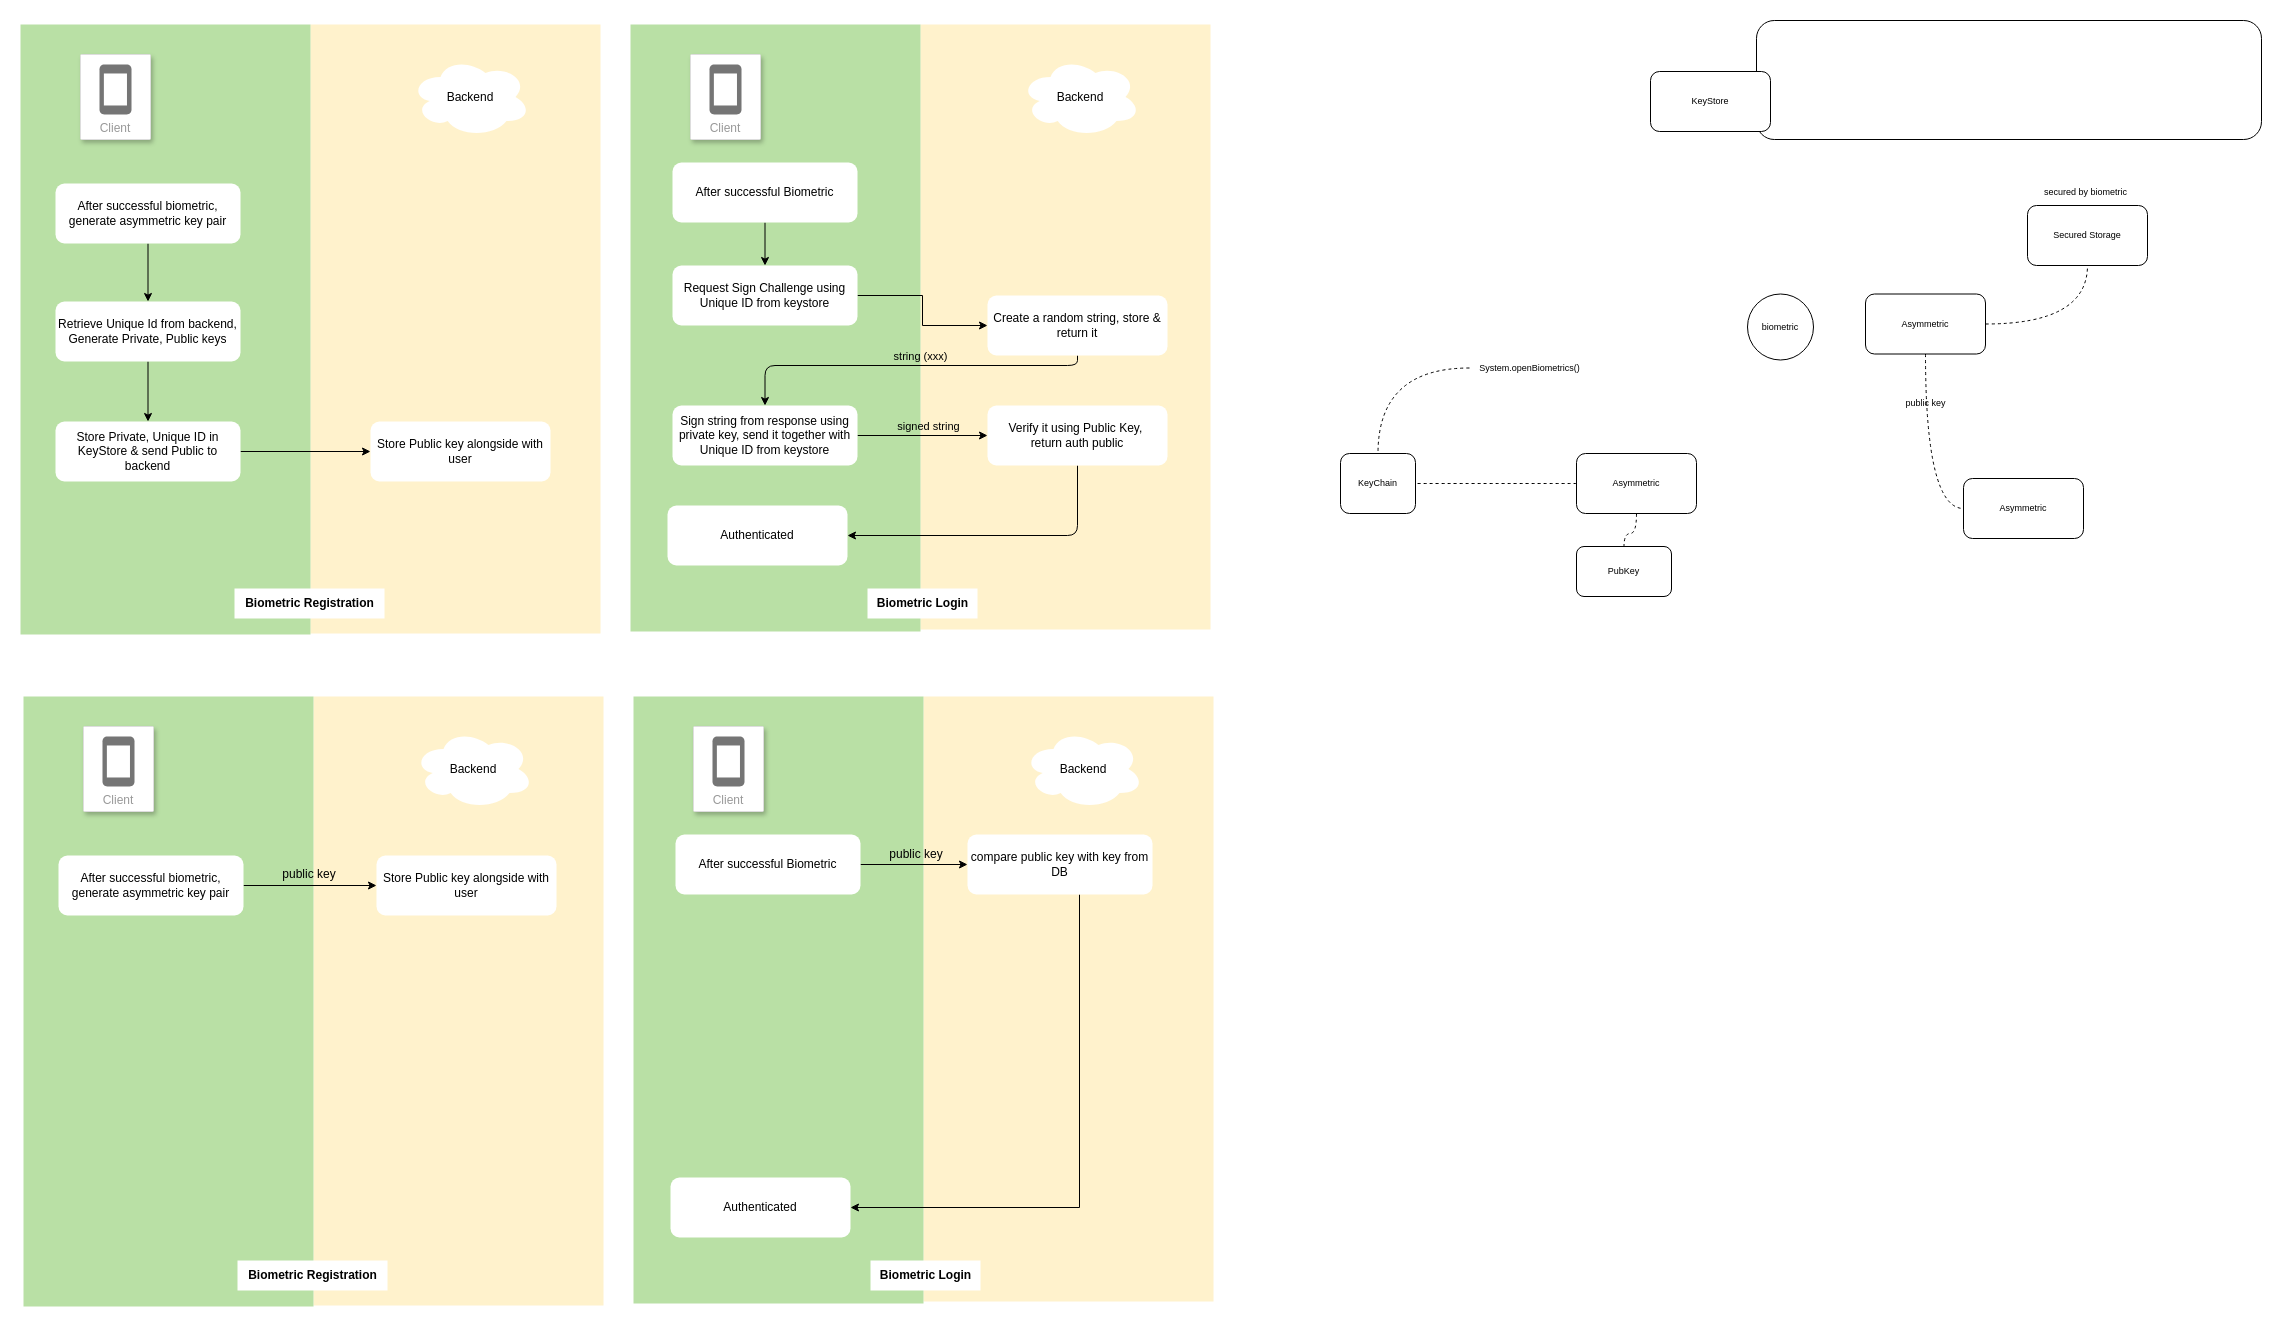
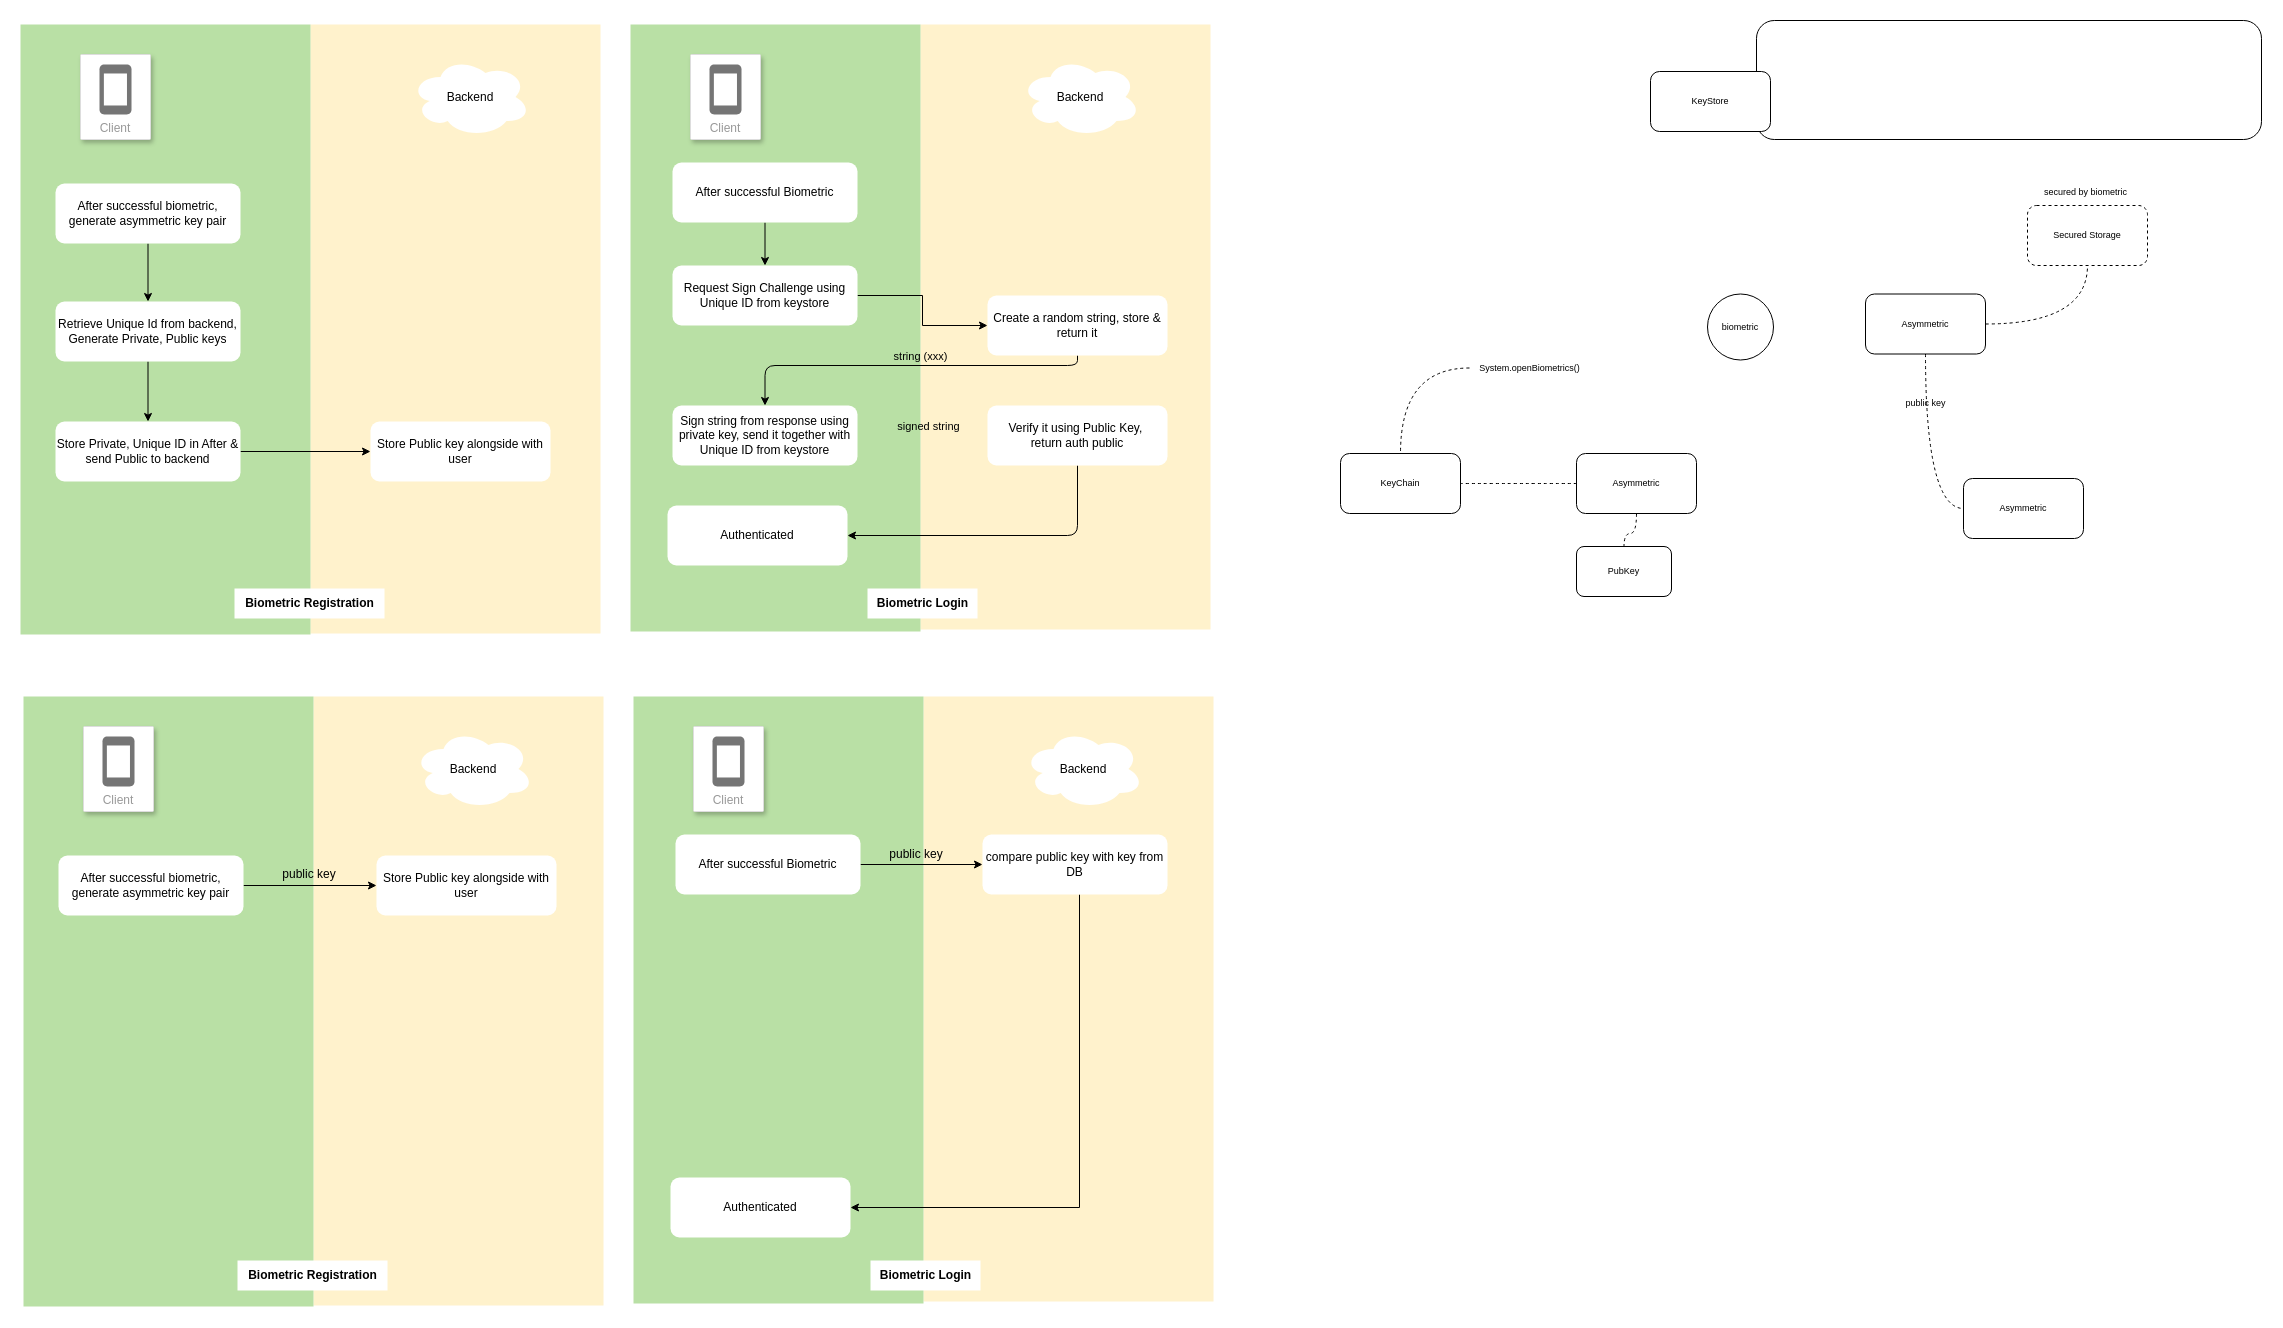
- <mxCell id="59" value="Secured Storage" style="rounded=1;whiteSpace=wrap;html=1;fontSize=9;" vertex="1" parent="1"><mxGeometry x="2027" y="205" width="120" height="60" as="geometry" /></mxCell>
+ <mxCell id="59" value="Secured Storage" style="rounded=1;whiteSpace=wrap;html=1;fontSize=9;dashed=1;" vertex="1" parent="1"><mxGeometry x="2027" y="205" width="120" height="60" as="geometry" /></mxCell>
- <mxCell id="58" value="biometric" style="ellipse;whiteSpace=wrap;html=1;aspect=fixed;fontSize=9;" vertex="1" parent="1"><mxGeometry x="1747" y="293.5" width="66" height="66" as="geometry" /></mxCell>
+ <mxCell id="58" value="biometric" style="ellipse;whiteSpace=wrap;html=1;aspect=fixed;fontSize=9;" vertex="1" parent="1"><mxGeometry x="1707" y="293.5" width="66" height="66" as="geometry" /></mxCell>
- <mxCell id="24" style="edgeStyle=orthogonalEdgeStyle;rounded=1;orthogonalLoop=1;jettySize=auto;html=1;entryX=0;entryY=0.5;entryDx=0;entryDy=0;" parent="1" source="25" target="27" edge="1"><mxGeometry relative="1" as="geometry" /></mxCell>
- <mxCell id="12" value="Store Private, Unique ID in KeyStore &amp;amp; send Public to backend" style="rounded=1;whiteSpace=wrap;html=1;strokeColor=none;" parent="1" vertex="1"><mxGeometry x="55" y="421" width="185" height="60" as="geometry" /></mxCell>
+ <mxCell id="12" value="Store Private, Unique ID in After &amp;amp; send Public to backend" style="rounded=1;whiteSpace=wrap;html=1;strokeColor=none;" parent="1" vertex="1"><mxGeometry x="55" y="421" width="185" height="60" as="geometry" /></mxCell>
- <mxCell id="62" value="KeyChain" style="rounded=1;whiteSpace=wrap;html=1;fontSize=9;" vertex="1" parent="1"><mxGeometry x="1340" y="453" width="75" height="60" as="geometry" /></mxCell>
+ <mxCell id="62" value="KeyChain" style="rounded=1;whiteSpace=wrap;html=1;fontSize=9;" vertex="1" parent="1"><mxGeometry x="1340" y="453" width="120" height="60" as="geometry" /></mxCell>
- <mxCell id="48" value="compare public key with key from DB" style="rounded=1;whiteSpace=wrap;html=1;strokeColor=none;" parent="1" vertex="1"><mxGeometry x="967" y="834" width="185" height="60" as="geometry" /></mxCell>
+ <mxCell id="48" value="compare public key with key from DB" style="rounded=1;whiteSpace=wrap;html=1;strokeColor=none;" parent="1" vertex="1"><mxGeometry x="982" y="834" width="185" height="60" as="geometry" /></mxCell>
